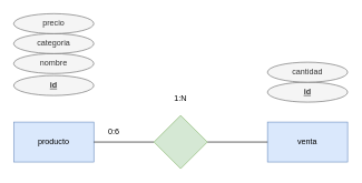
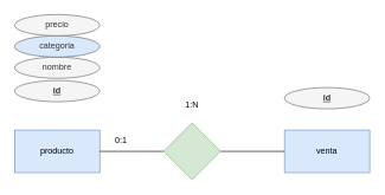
- <mxCell id="12" value="categoria" style="ellipse;whiteSpace=wrap;html=1;fontColor=#333333;fillColor=#f5f5f5;strokeColor=#666666;" vertex="1" parent="1"><mxGeometry x="20" y="50" width="120" height="30" as="geometry" /></mxCell>
+ <mxCell id="12" value="categoria" style="ellipse;whiteSpace=wrap;html=1;fontColor=#333333;fillColor=#dae8fc;strokeColor=#666666;" vertex="1" parent="1"><mxGeometry x="20" y="50" width="120" height="30" as="geometry" /></mxCell>
- <mxCell id="14" value="cantidad" style="ellipse;whiteSpace=wrap;html=1;fontColor=#333333;fillColor=#f5f5f5;strokeColor=#666666;" vertex="1" parent="1"><mxGeometry x="400" y="93" width="120" height="30" as="geometry" /></mxCell>
- <mxCell id="7" value="0:6" style="text;html=1;strokeColor=none;fillColor=none;align=center;verticalAlign=middle;whiteSpace=wrap;rounded=0;fontColor=#000000;" vertex="1" parent="1"><mxGeometry x="140" y="183" width="60" height="30" as="geometry" /></mxCell>
+ <mxCell id="7" value="0:1" style="text;html=1;strokeColor=none;fillColor=none;align=center;verticalAlign=middle;whiteSpace=wrap;rounded=0;fontColor=#000000;" vertex="1" parent="1"><mxGeometry x="140" y="183" width="60" height="30" as="geometry" /></mxCell>
